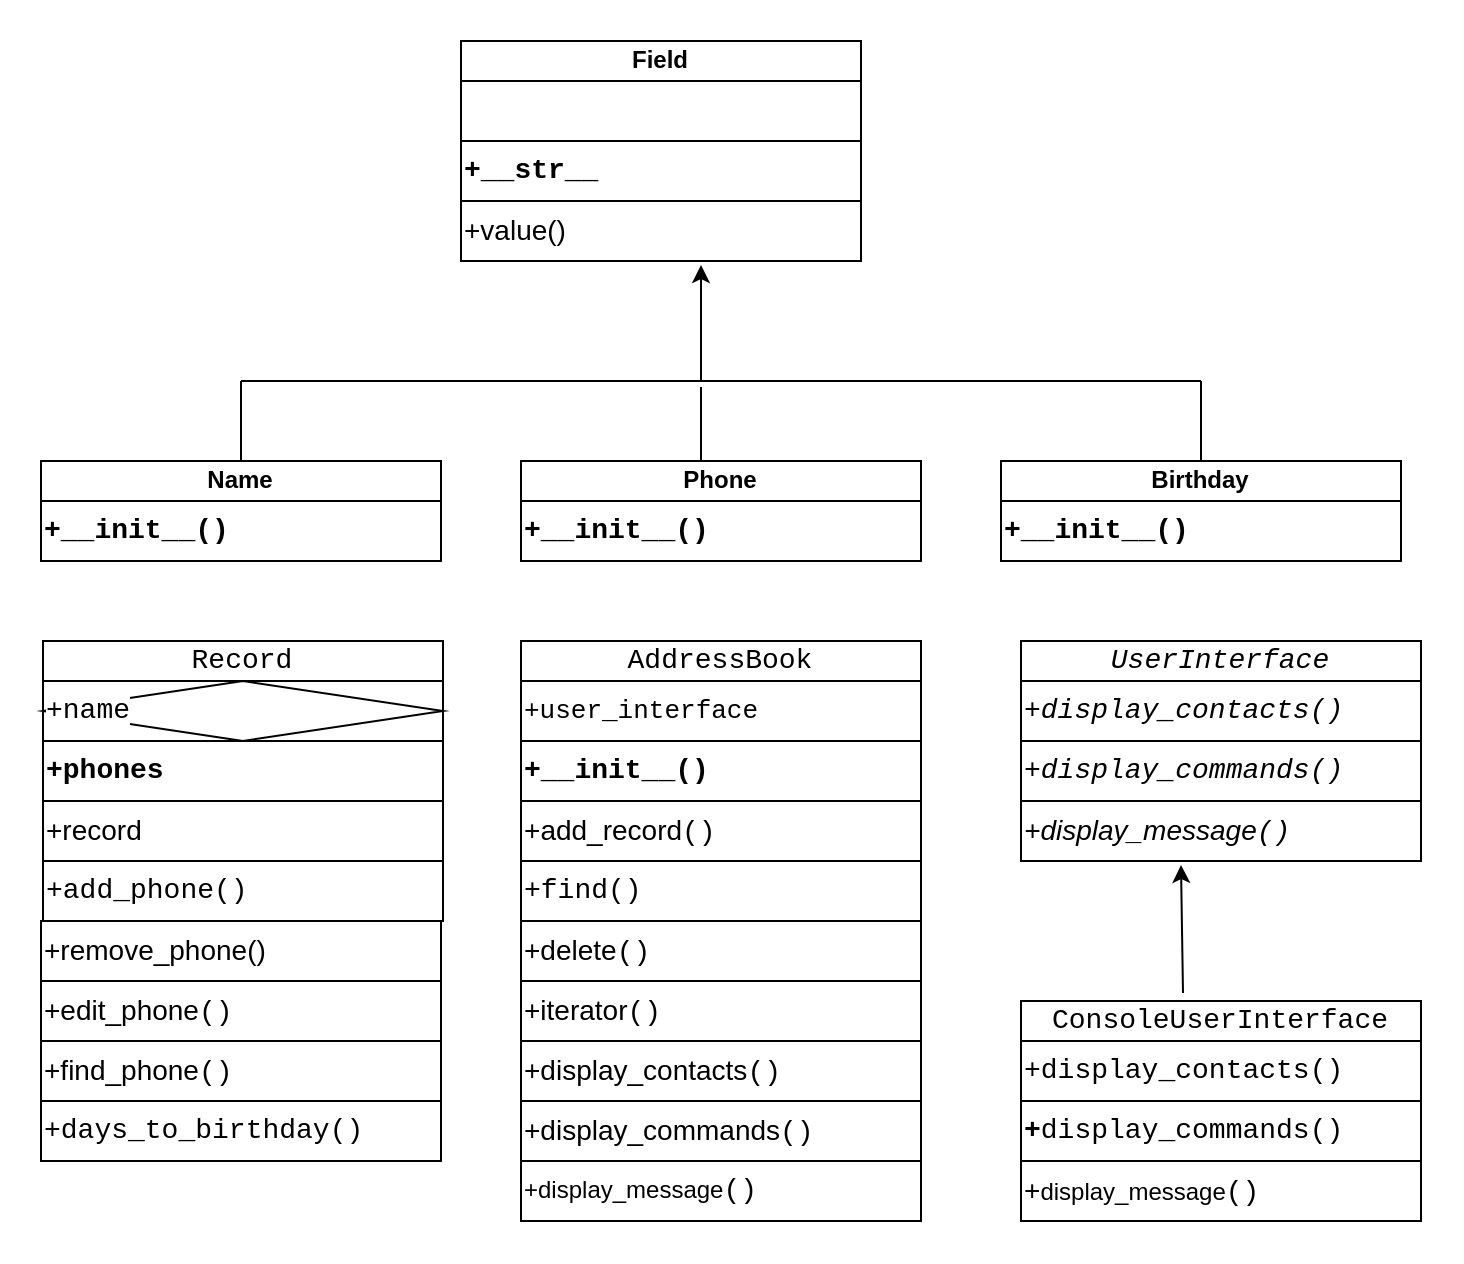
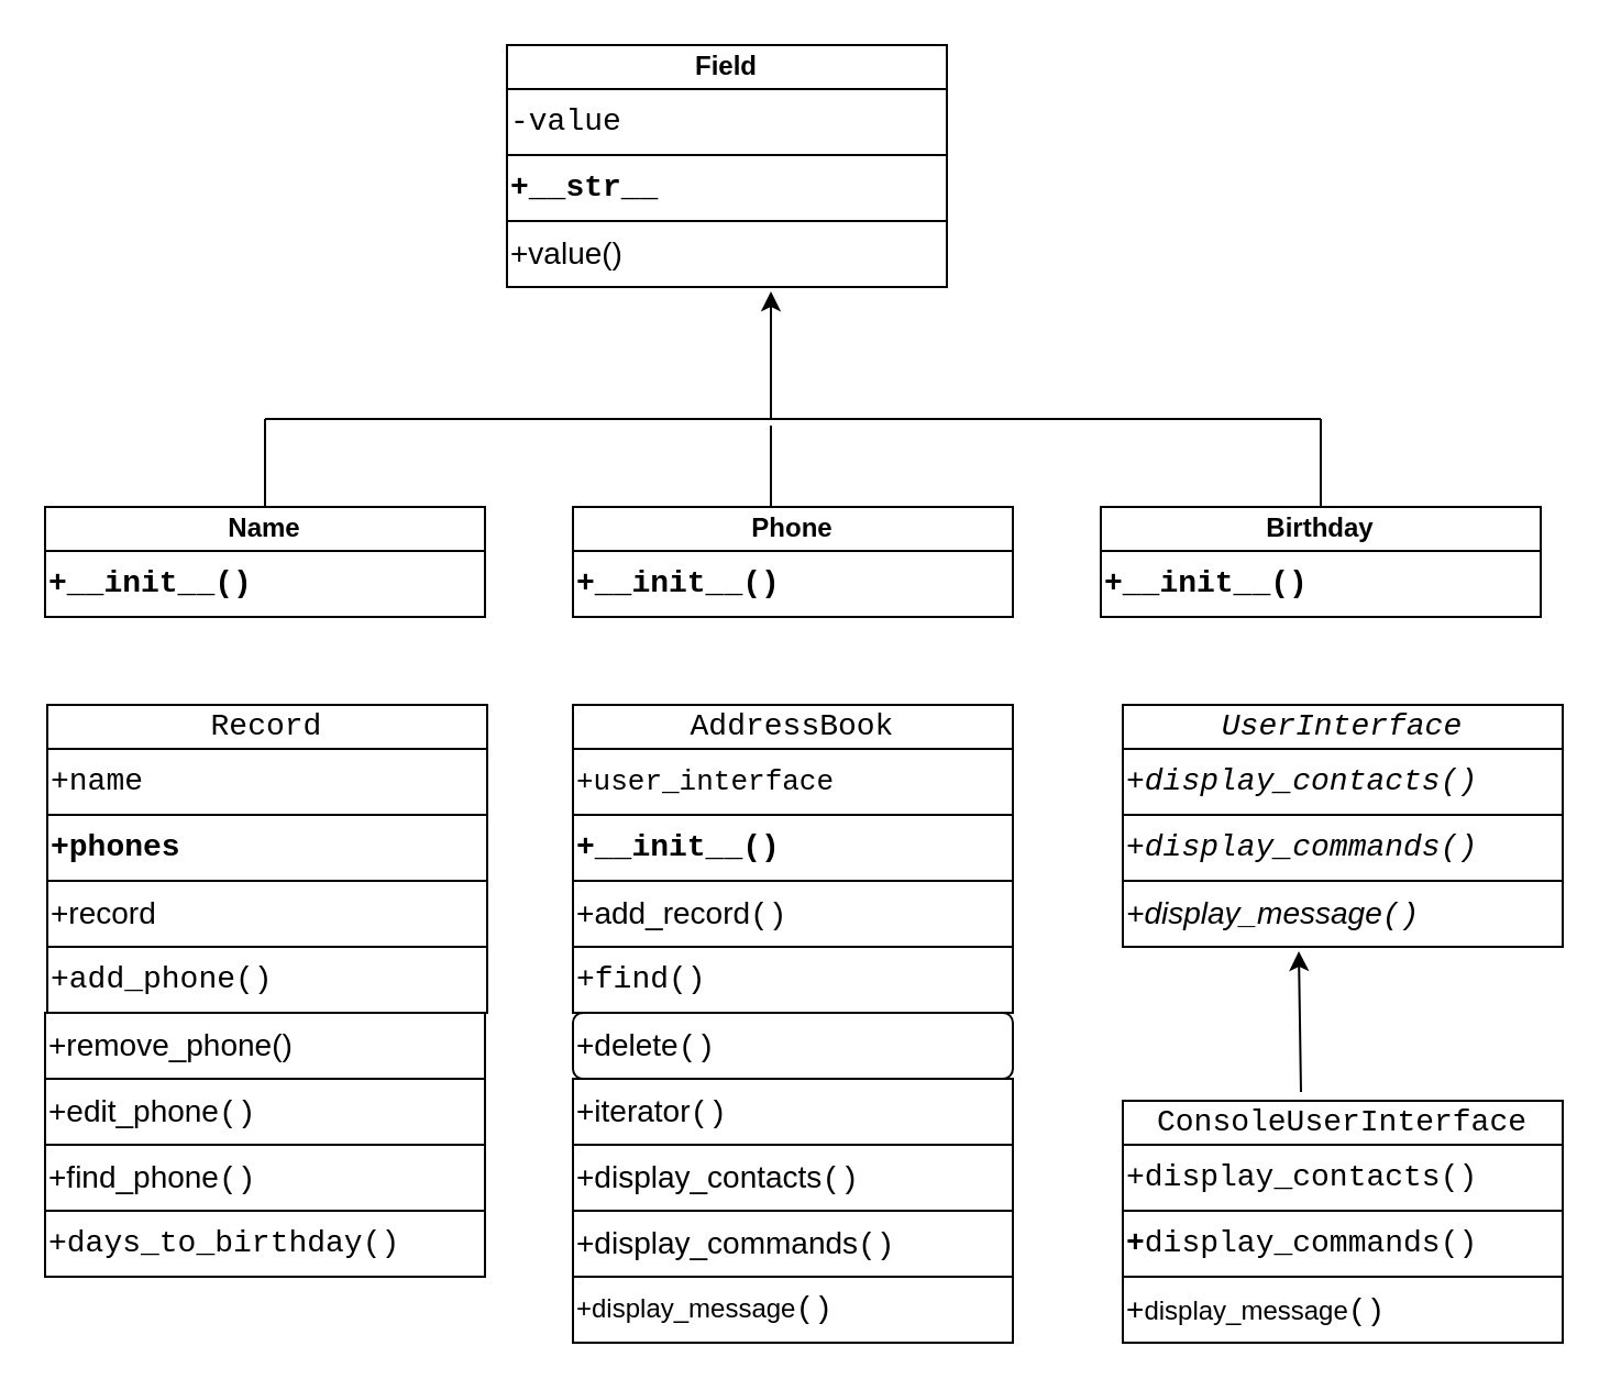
+ <mxCell id="3" value="&lt;div style=&quot;font-family: Consolas, &amp;quot;Courier New&amp;quot;, monospace; font-size: 14px; line-height: 19px;&quot;&gt;&lt;span style=&quot;background-color: rgb(255, 255, 255);&quot;&gt;-value &lt;/span&gt;&lt;/div&gt;" style="rounded=0;whiteSpace=wrap;html=1;fontColor=#000000;align=left;" vertex="1" parent="2"><mxGeometry y="20" width="200" height="30" as="geometry" /></mxCell>
- <mxCell id="21" value="&lt;div style=&quot;font-family: Consolas, &amp;quot;Courier New&amp;quot;, monospace; font-size: 14px; line-height: 19px;&quot;&gt;&lt;span style=&quot;background-color: rgb(255, 255, 255);&quot;&gt;+name&lt;/span&gt;&lt;/div&gt;" style="rhombus;whiteSpace=wrap;html=1;fontColor=#000000;align=left;" vertex="1" parent="20"><mxGeometry y="20" width="200" height="30" as="geometry" /></mxCell>
+ <mxCell id="21" value="&lt;div style=&quot;font-family: Consolas, &amp;quot;Courier New&amp;quot;, monospace; font-size: 14px; line-height: 19px;&quot;&gt;&lt;span style=&quot;background-color: rgb(255, 255, 255);&quot;&gt;+name&lt;/span&gt;&lt;/div&gt;" style="rounded=0;whiteSpace=wrap;html=1;fontColor=#000000;align=left;" vertex="1" parent="20"><mxGeometry y="20" width="200" height="30" as="geometry" /></mxCell>
- <mxCell id="28" value="+delete&lt;span style=&quot;font-family: Consolas, &amp;quot;Courier New&amp;quot;, monospace; font-size: 14px;&quot;&gt;()&lt;/span&gt;" style="whiteSpace=wrap;html=1;labelBackgroundColor=none;fontColor=default;align=left;fontSize=14;" vertex="1" parent="1"><mxGeometry x="260" y="460" width="200" height="30" as="geometry" /></mxCell>
+ <mxCell id="28" value="+delete&lt;span style=&quot;font-family: Consolas, &amp;quot;Courier New&amp;quot;, monospace; font-size: 14px;&quot;&gt;()&lt;/span&gt;" style="whiteSpace=wrap;html=1;labelBackgroundColor=none;fontColor=default;align=left;fontSize=14;rounded=1;" vertex="1" parent="1"><mxGeometry x="260" y="460" width="200" height="30" as="geometry" /></mxCell>
